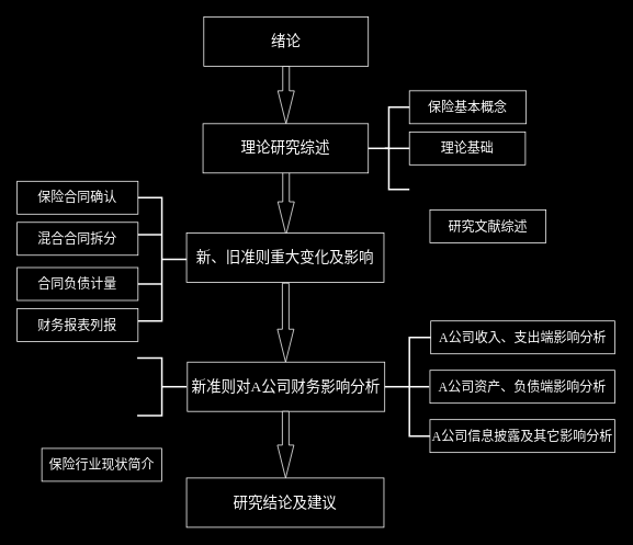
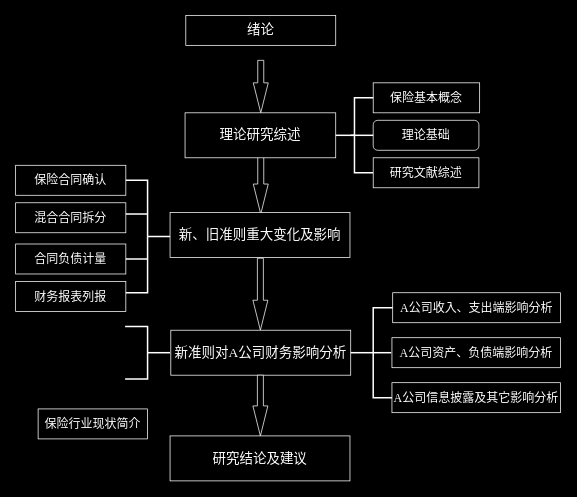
- <mxCell id="7" value="绪论" style="rounded=0;whiteSpace=wrap;html=1;fontSize=18;fillColor=#000000;strokeColor=#FFFFFF;fontColor=#FFFFFF;fontStyle=0;fontFamily=Times New Roman;" parent="1" vertex="1"><mxGeometry x="247" y="20" width="200" height="60" as="geometry" /></mxCell>
+ <mxCell id="7" value="绪论" style="rounded=0;whiteSpace=wrap;html=1;fontSize=18;fillColor=#000000;strokeColor=#FFFFFF;fontColor=#FFFFFF;fontStyle=0;fontFamily=Times New Roman;" parent="1" vertex="1"><mxGeometry x="247" y="20" width="200" height="40" as="geometry" /></mxCell>
- <mxCell id="9" value="理论基础" style="rounded=0;whiteSpace=wrap;html=1;fontSize=16;fontColor=#FFFFFF;strokeColor=#FFFFFF;fillColor=#000000;fontStyle=0;fontFamily=Times New Roman;" parent="1" vertex="1"><mxGeometry x="497" y="160" width="141" height="40" as="geometry" /></mxCell>
+ <mxCell id="9" value="理论基础" style="whiteSpace=wrap;html=1;fontSize=16;fontColor=#FFFFFF;strokeColor=#FFFFFF;fillColor=#000000;fontStyle=0;fontFamily=Times New Roman;rounded=1;" parent="1" vertex="1"><mxGeometry x="497" y="160" width="141" height="40" as="geometry" /></mxCell>
- <mxCell id="12" value="研究文献综述" style="rounded=0;whiteSpace=wrap;html=1;fontSize=16;fontColor=#FFFFFF;strokeColor=#FFFFFF;fillColor=#000000;fontStyle=0;fontFamily=Times New Roman;" parent="1" vertex="1"><mxGeometry x="522" y="255" width="141" height="40" as="geometry" /></mxCell>
+ <mxCell id="12" value="研究文献综述" style="rounded=0;whiteSpace=wrap;html=1;fontSize=16;fontColor=#FFFFFF;strokeColor=#FFFFFF;fillColor=#000000;fontStyle=0;fontFamily=Times New Roman;" parent="1" vertex="1"><mxGeometry x="497" y="210" width="141" height="40" as="geometry" /></mxCell>
